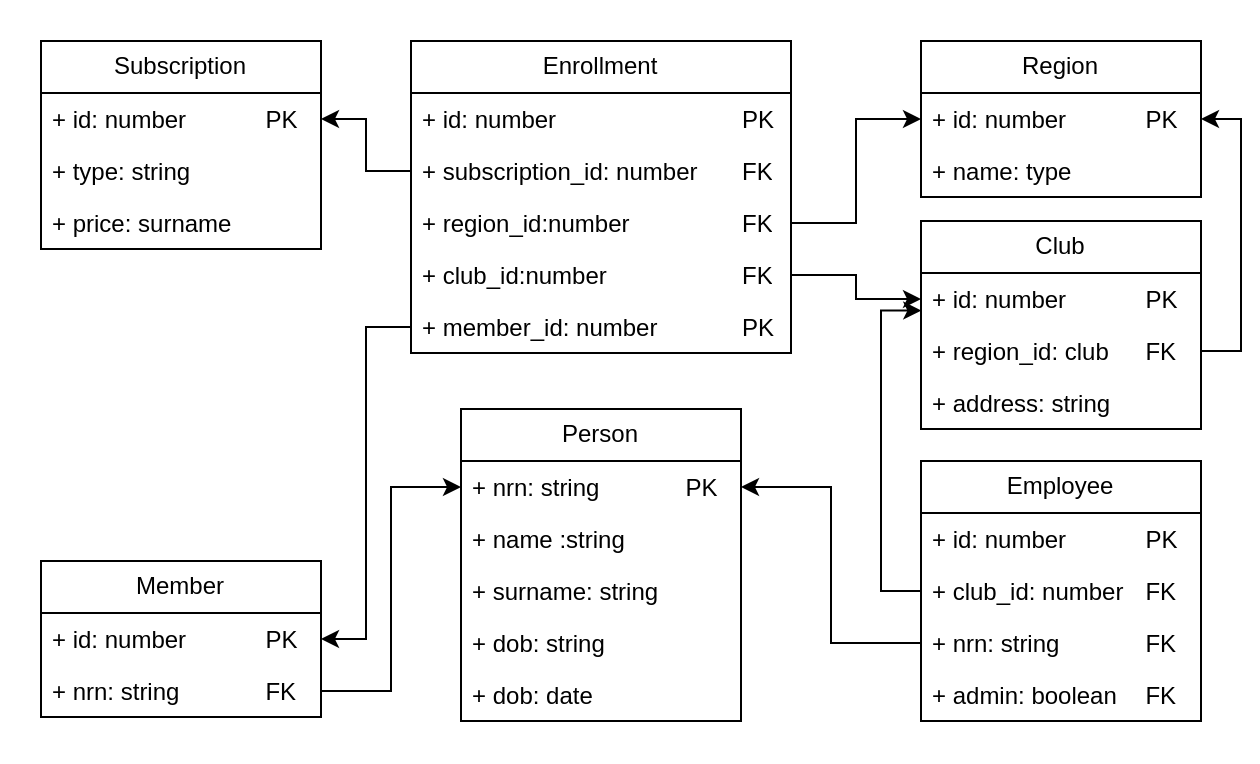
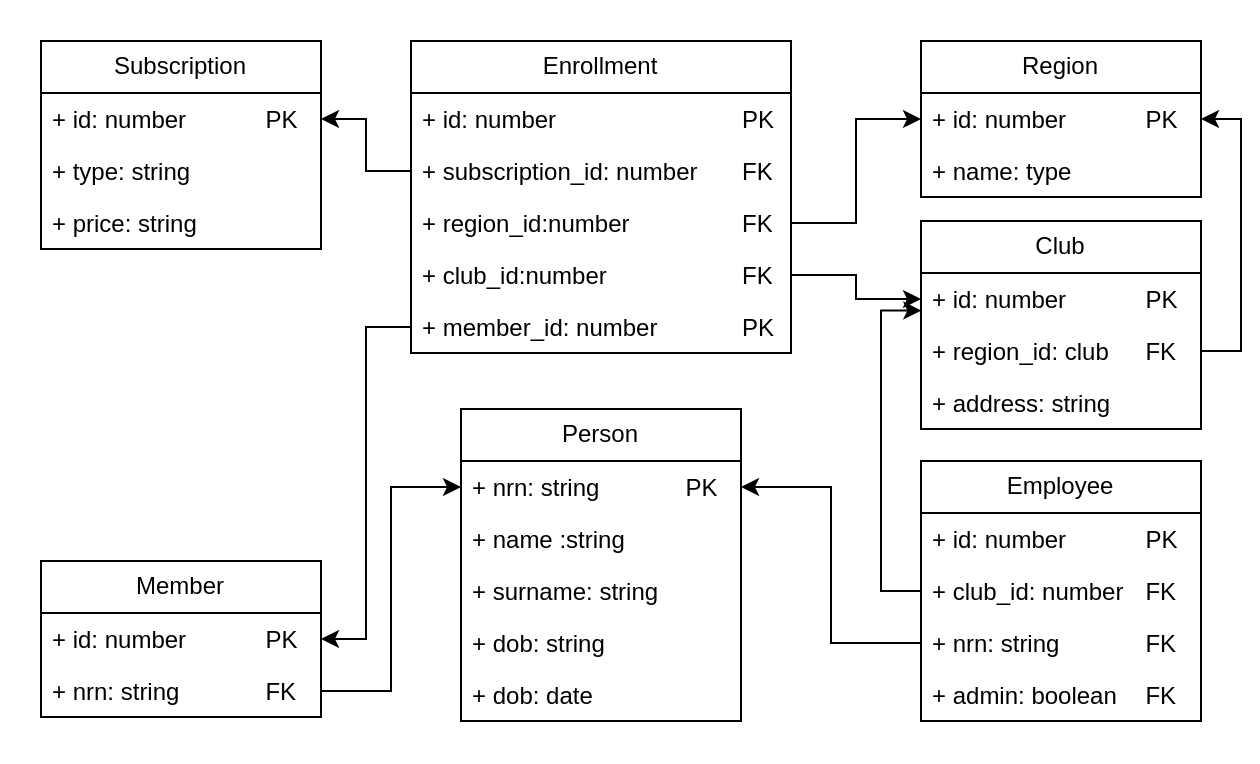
- <mxCell id="26" value="+ price: surname" style="text;strokeColor=none;fillColor=none;align=left;verticalAlign=top;spacingLeft=4;spacingRight=4;overflow=hidden;rotatable=0;points=[[0,0.5],[1,0.5]];portConstraint=eastwest;whiteSpace=wrap;html=1;" vertex="1" parent="23"><mxGeometry y="78" width="140" height="26" as="geometry" /></mxCell>
+ <mxCell id="26" value="+ price: string" style="text;strokeColor=none;fillColor=none;align=left;verticalAlign=top;spacingLeft=4;spacingRight=4;overflow=hidden;rotatable=0;points=[[0,0.5],[1,0.5]];portConstraint=eastwest;whiteSpace=wrap;html=1;" vertex="1" parent="23"><mxGeometry y="78" width="140" height="26" as="geometry" /></mxCell>
